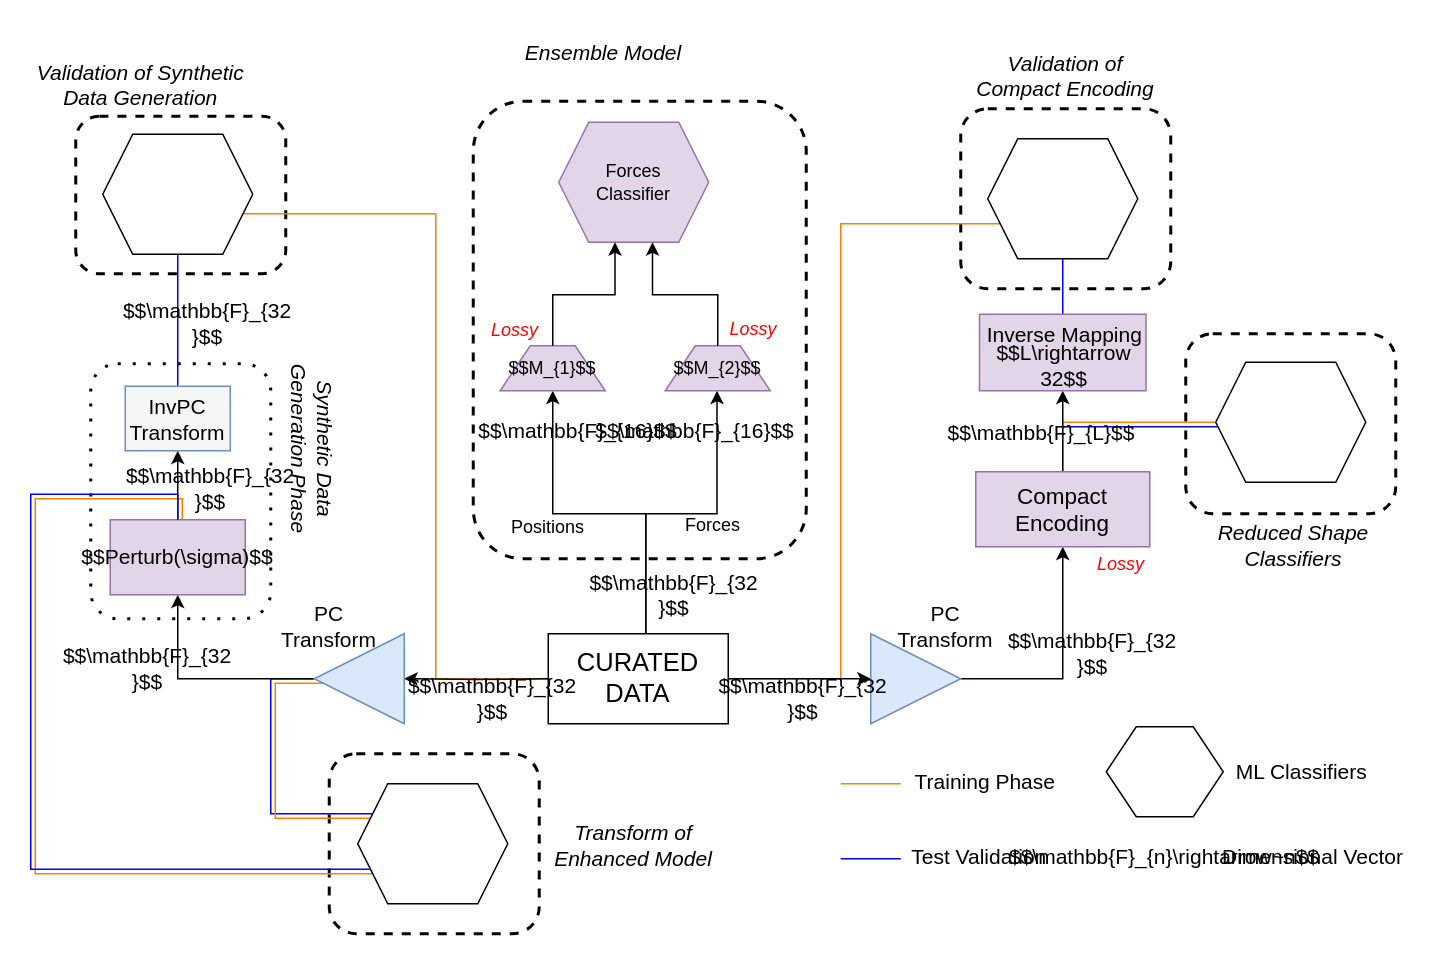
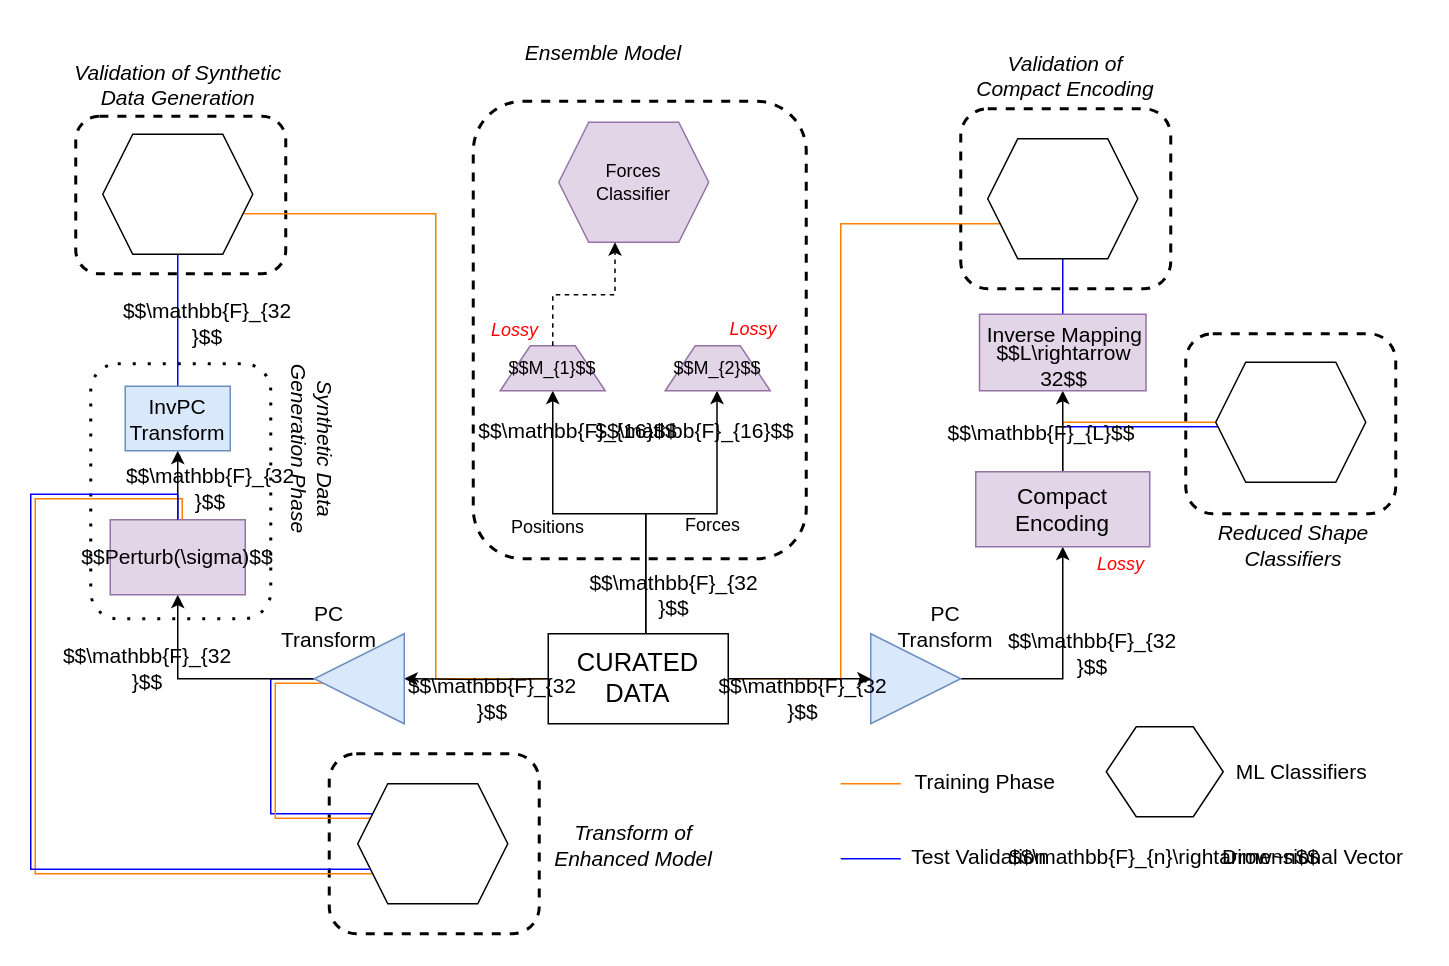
- <mxCell id="47" value="&lt;font style=&quot;font-size: 14px;&quot;&gt;&lt;i&gt;Validation of Synthetic Data Generation&lt;/i&gt;&lt;/font&gt;" style="text;html=1;strokeColor=none;fillColor=none;align=center;verticalAlign=middle;whiteSpace=wrap;rounded=0;" parent="1" vertex="1"><mxGeometry x="21" y="41" width="145" height="30" as="geometry" /></mxCell>
+ <mxCell id="47" value="&lt;font style=&quot;font-size: 14px;&quot;&gt;&lt;i&gt;Validation of Synthetic Data Generation&lt;/i&gt;&lt;/font&gt;" style="text;html=1;strokeColor=none;fillColor=none;align=center;verticalAlign=middle;whiteSpace=wrap;rounded=0;" parent="1" vertex="1"><mxGeometry x="46" y="41" width="145" height="30" as="geometry" /></mxCell>
- <mxCell id="72" value="" style="endArrow=classic;html=1;rounded=0;edgeStyle=elbowEdgeStyle;elbow=vertical;exitX=0.5;exitY=0;exitDx=0;exitDy=0;entryX=0.375;entryY=1;entryDx=0;entryDy=0;" parent="1" source="71" target="35" edge="1"><mxGeometry width="50" height="50" relative="1" as="geometry"><mxPoint x="370" y="227" as="sourcePoint" /><mxPoint x="420" y="177" as="targetPoint" /></mxGeometry></mxCell>
+ <mxCell id="72" value="" style="endArrow=classic;html=1;rounded=0;edgeStyle=elbowEdgeStyle;elbow=vertical;exitX=0.5;exitY=0;exitDx=0;exitDy=0;entryX=0.375;entryY=1;entryDx=0;entryDy=0;dashed=1;" parent="1" source="71" target="35" edge="1"><mxGeometry width="50" height="50" relative="1" as="geometry"><mxPoint x="370" y="227" as="sourcePoint" /><mxPoint x="420" y="177" as="targetPoint" /></mxGeometry></mxCell>
- <mxCell id="74" value="" style="endArrow=classic;html=1;rounded=0;edgeStyle=elbowEdgeStyle;elbow=vertical;exitX=0.5;exitY=0;exitDx=0;exitDy=0;entryX=0.625;entryY=1;entryDx=0;entryDy=0;" parent="1" source="73" target="35" edge="1"><mxGeometry width="50" height="50" relative="1" as="geometry"><mxPoint x="280" y="232" as="sourcePoint" /><mxPoint x="330" y="182" as="targetPoint" /></mxGeometry></mxCell>
- <mxCell id="30" value="&lt;font style=&quot;font-size: 14px;&quot;&gt;InvPC Transform&lt;/font&gt;" style="rounded=0;whiteSpace=wrap;html=1;fillColor=#f5f5f5;strokeColor=#6c8ebf;" parent="1" vertex="1"><mxGeometry x="83" y="257" width="70" height="43" as="geometry" /></mxCell>
+ <mxCell id="30" value="&lt;font style=&quot;font-size: 14px;&quot;&gt;InvPC Transform&lt;/font&gt;" style="rounded=0;whiteSpace=wrap;html=1;fillColor=#dae8fc;strokeColor=#6c8ebf;" parent="1" vertex="1"><mxGeometry x="83" y="257" width="70" height="43" as="geometry" /></mxCell>
